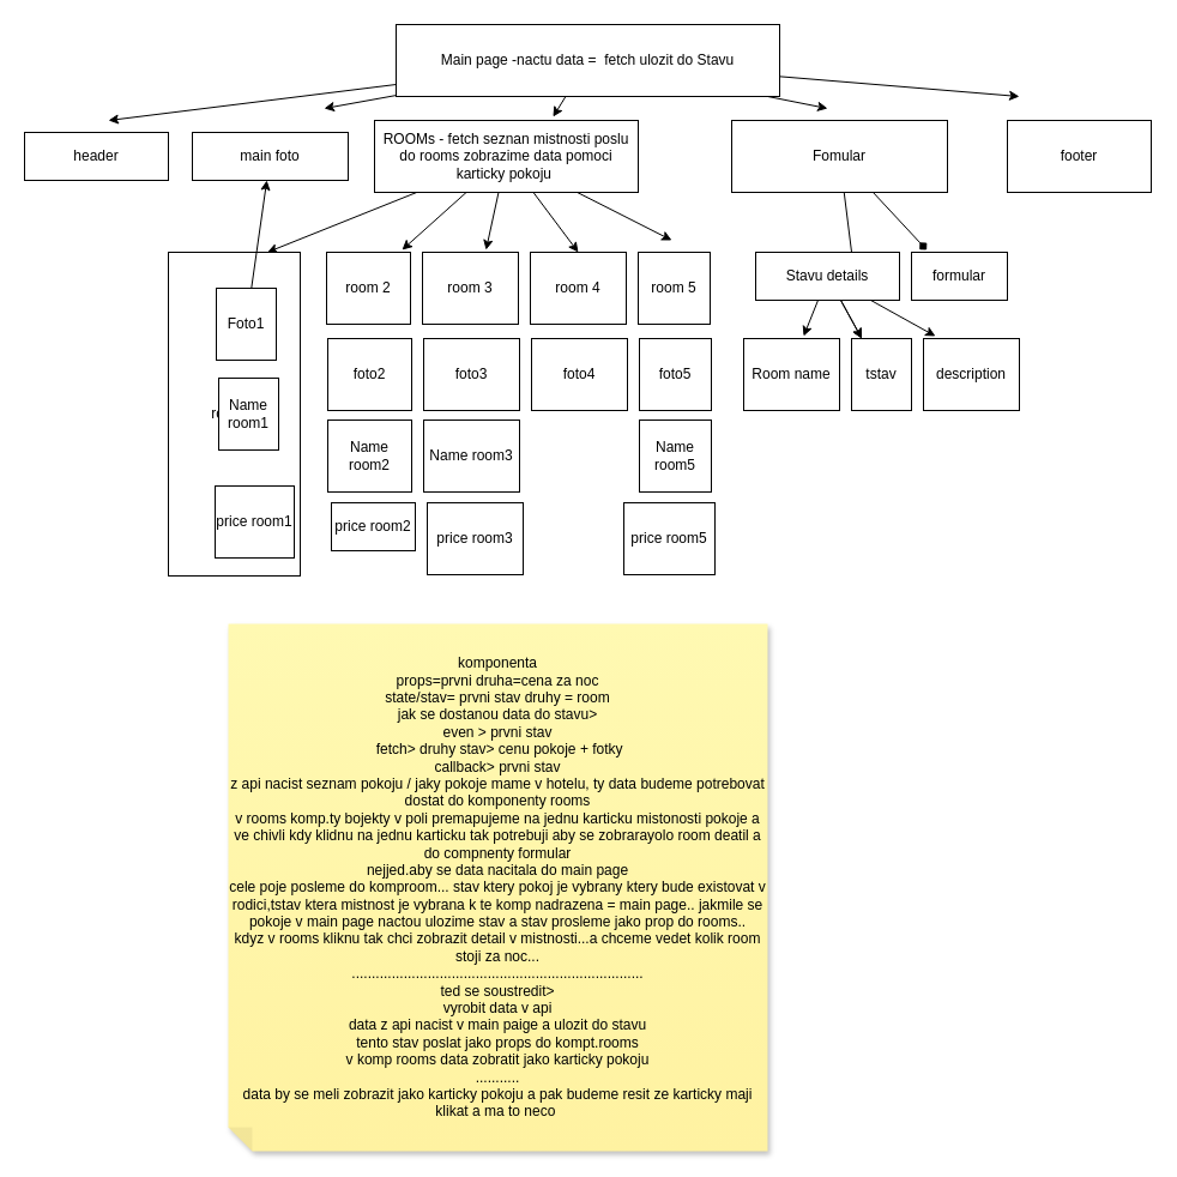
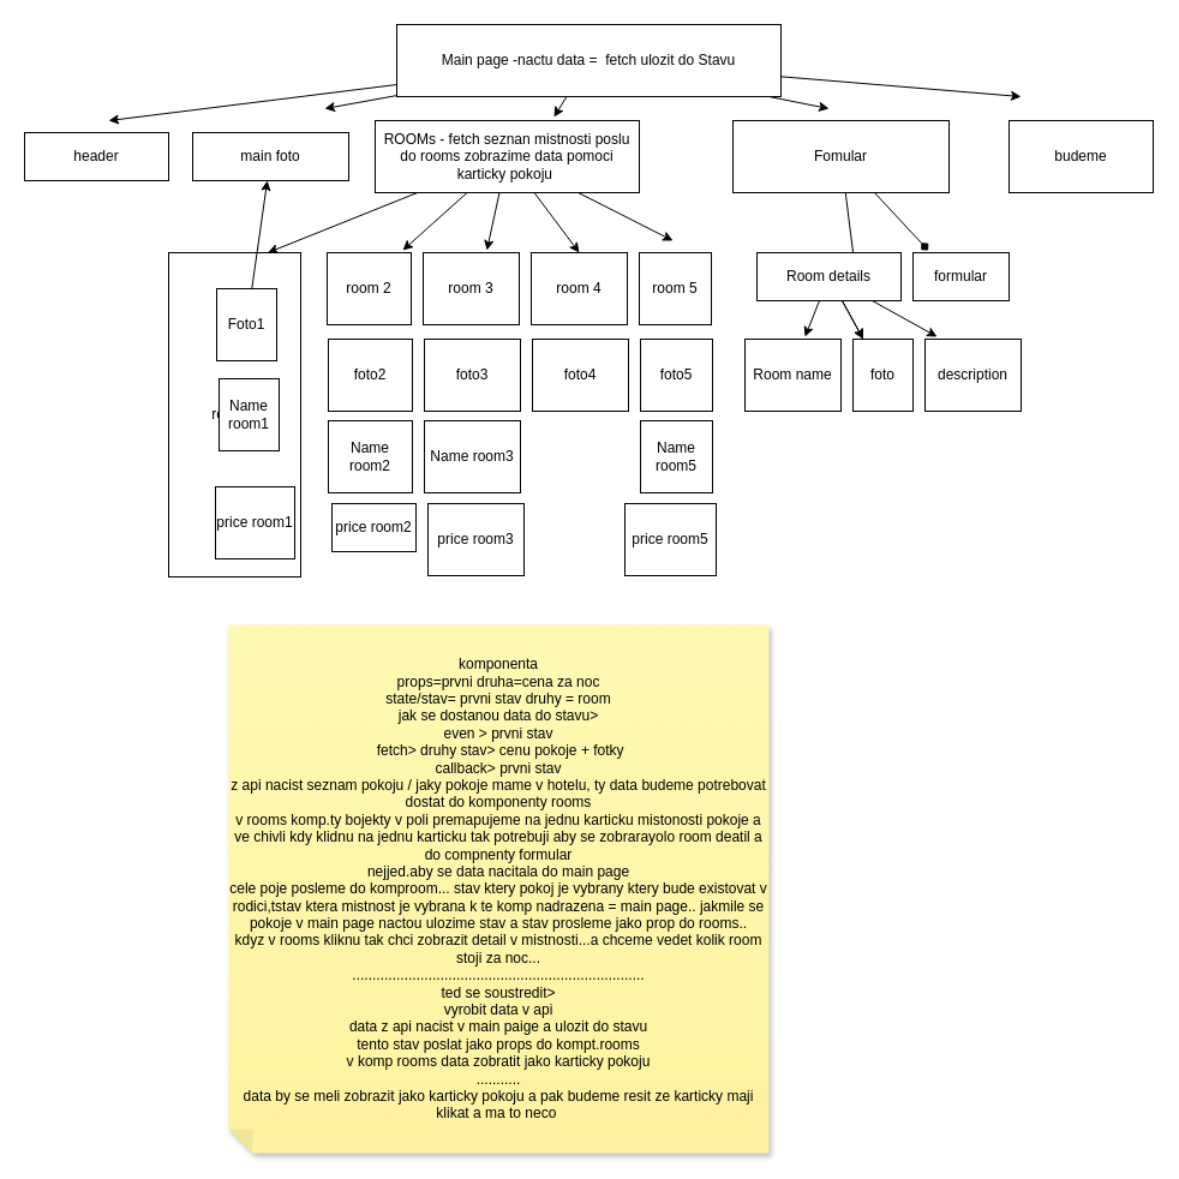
- <mxCell id="47" value="footer" style="rounded=0;whiteSpace=wrap;html=1;" vertex="1" parent="1"><mxGeometry x="840" y="100" width="120" height="60" as="geometry" /></mxCell>
+ <mxCell id="47" value="budeme" style="rounded=0;whiteSpace=wrap;html=1;" vertex="1" parent="1"><mxGeometry x="840" y="100" width="120" height="60" as="geometry" /></mxCell>
- <mxCell id="34" value="Stavu details" style="rounded=0;whiteSpace=wrap;html=1;" vertex="1" parent="1"><mxGeometry x="630" y="210" width="120" height="40" as="geometry" /></mxCell>
+ <mxCell id="34" value="Room details" style="rounded=0;whiteSpace=wrap;html=1;" vertex="1" parent="1"><mxGeometry x="630" y="210" width="120" height="40" as="geometry" /></mxCell>
- <mxCell id="36" value="tstav" style="rounded=0;whiteSpace=wrap;html=1;" vertex="1" parent="1"><mxGeometry x="710" y="282" width="50" height="60" as="geometry" /></mxCell>
+ <mxCell id="36" value="foto" style="rounded=0;whiteSpace=wrap;html=1;" vertex="1" parent="1"><mxGeometry x="710" y="282" width="50" height="60" as="geometry" /></mxCell>
